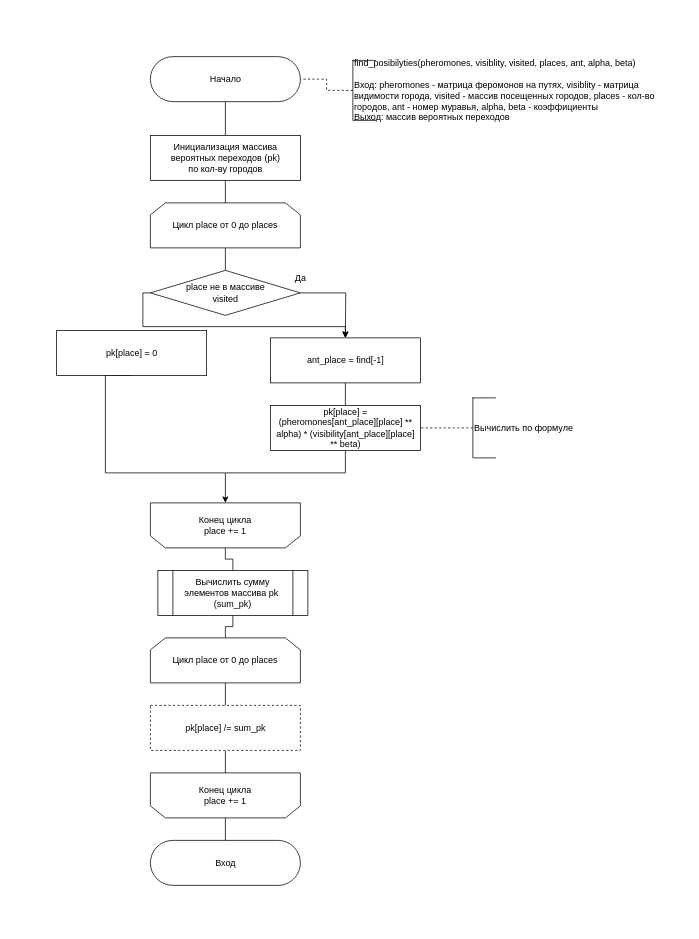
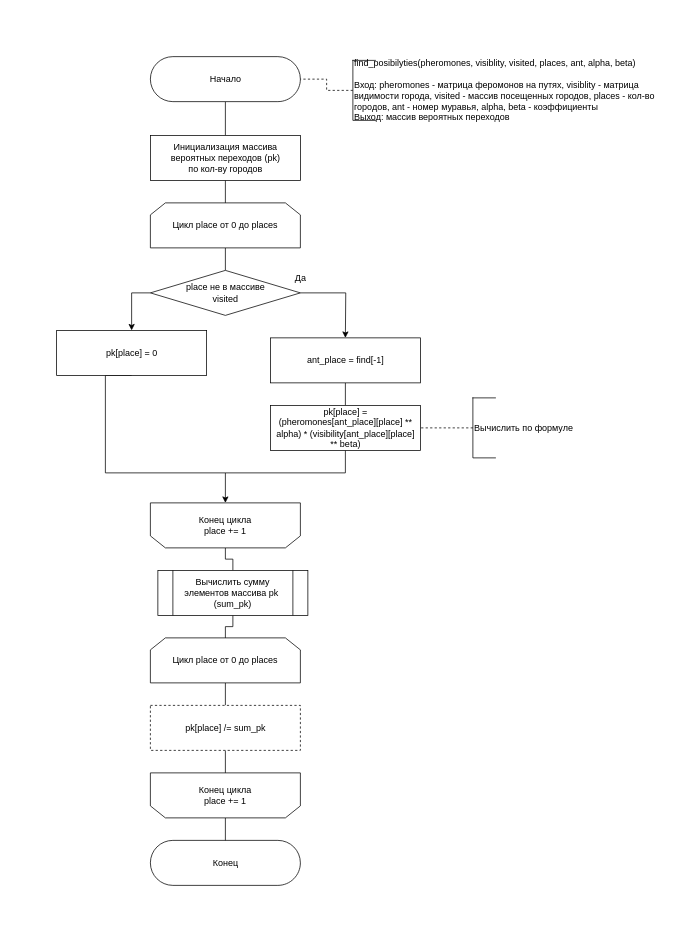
- <mxCell id="11" style="edgeStyle=orthogonalEdgeStyle;html=1;exitX=0;exitY=0.5;exitDx=0;exitDy=0;endArrow=classic;endFill=1;rounded=0;" parent="1" source="12" target="15" edge="1"><mxGeometry relative="1" as="geometry" /></mxCell>
+ <mxCell id="11" style="edgeStyle=orthogonalEdgeStyle;html=1;exitX=0;exitY=0.5;exitDx=0;exitDy=0;entryX=0.5;entryY=0;entryDx=0;entryDy=0;endArrow=classic;endFill=1;rounded=0;" parent="1" source="12" target="21" edge="1"><mxGeometry relative="1" as="geometry" /></mxCell>
- <mxCell id="24" value="Вход" style="html=1;dashed=0;whitespace=wrap;shape=mxgraph.dfd.start" parent="1" vertex="1"><mxGeometry x="200" y="1120" width="200" height="60" as="geometry" /></mxCell>
+ <mxCell id="24" value="Конец" style="html=1;dashed=0;whitespace=wrap;shape=mxgraph.dfd.start" parent="1" vertex="1"><mxGeometry x="200" y="1120" width="200" height="60" as="geometry" /></mxCell>
